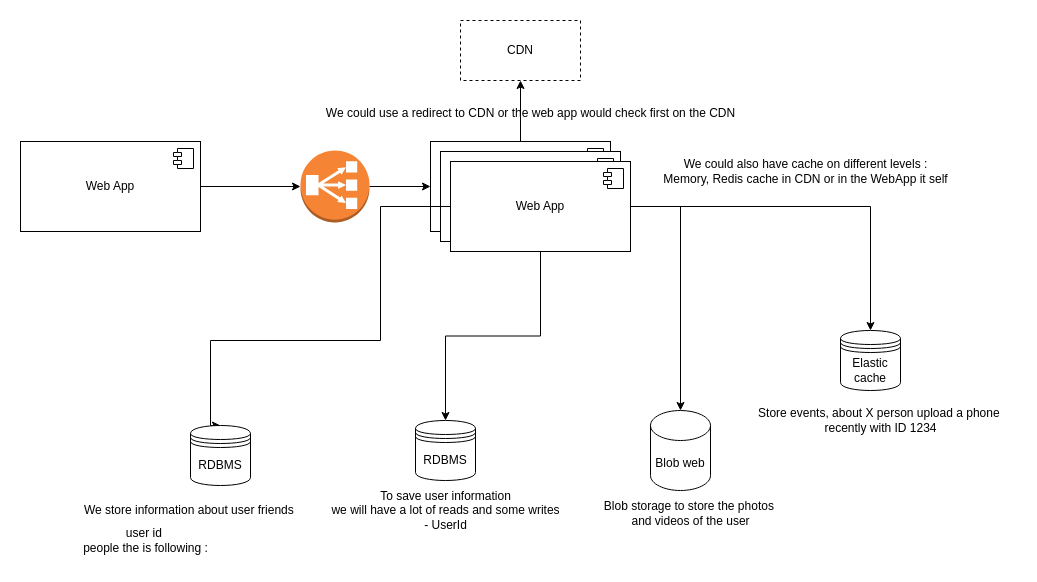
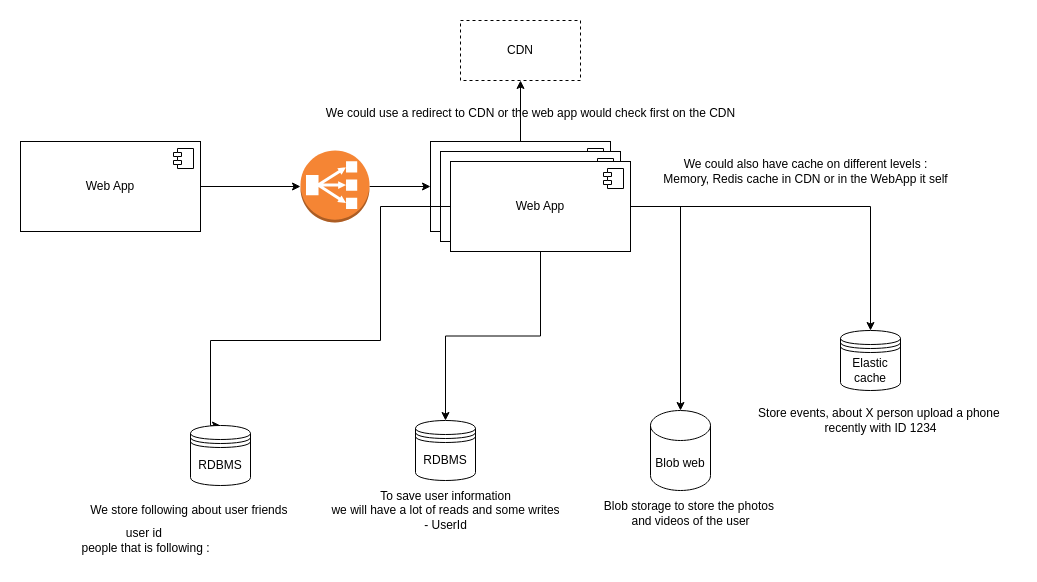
- <mxCell id="25" value="We store information about user friends&amp;nbsp;" style="text;html=1;align=center;verticalAlign=middle;resizable=0;points=[];autosize=1;strokeColor=none;fillColor=none;" vertex="1" parent="1"><mxGeometry x="70" y="495" width="240" height="30" as="geometry" /></mxCell>
+ <mxCell id="25" value="We store following about user friends&amp;nbsp;" style="text;html=1;align=center;verticalAlign=middle;resizable=0;points=[];autosize=1;strokeColor=none;fillColor=none;" vertex="1" parent="1"><mxGeometry x="70" y="495" width="240" height="30" as="geometry" /></mxCell>
- <mxCell id="28" value="user id&amp;nbsp;&lt;br&gt;people the is following :" style="text;html=1;align=center;verticalAlign=middle;resizable=0;points=[];autosize=1;strokeColor=none;fillColor=none;" vertex="1" parent="1"><mxGeometry x="70" y="520" width="150" height="40" as="geometry" /></mxCell>
+ <mxCell id="28" value="user id&amp;nbsp;&lt;br&gt;people that is following :" style="text;html=1;align=center;verticalAlign=middle;resizable=0;points=[];autosize=1;strokeColor=none;fillColor=none;" vertex="1" parent="1"><mxGeometry x="70" y="520" width="150" height="40" as="geometry" /></mxCell>
